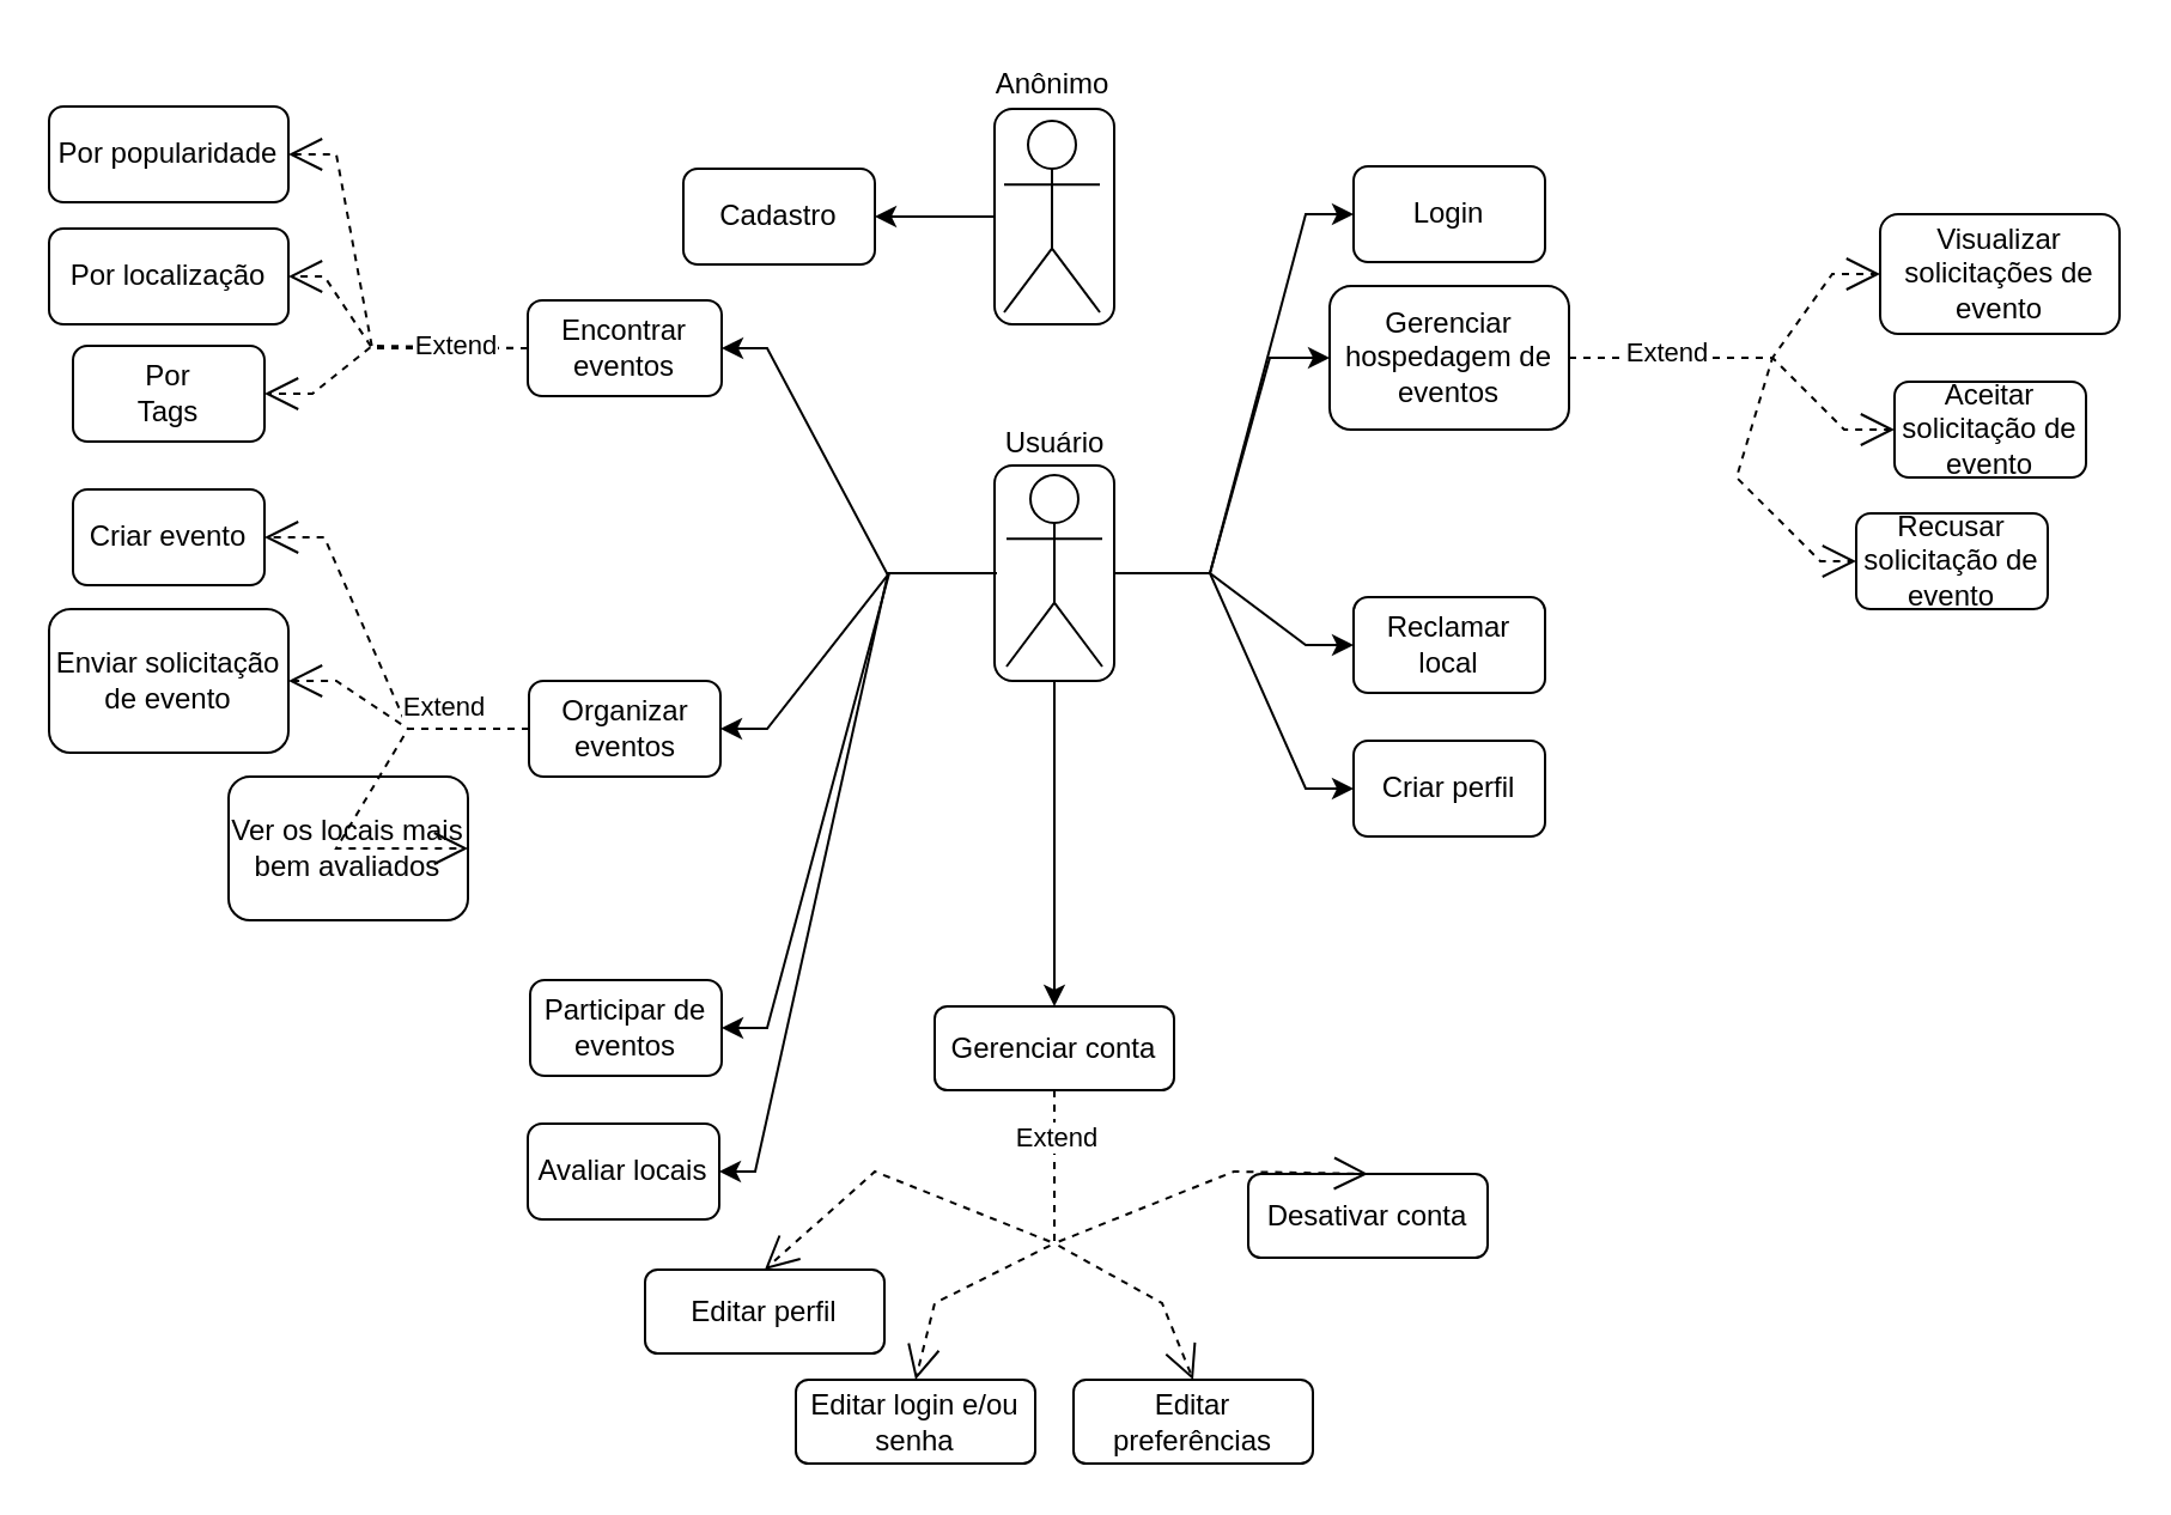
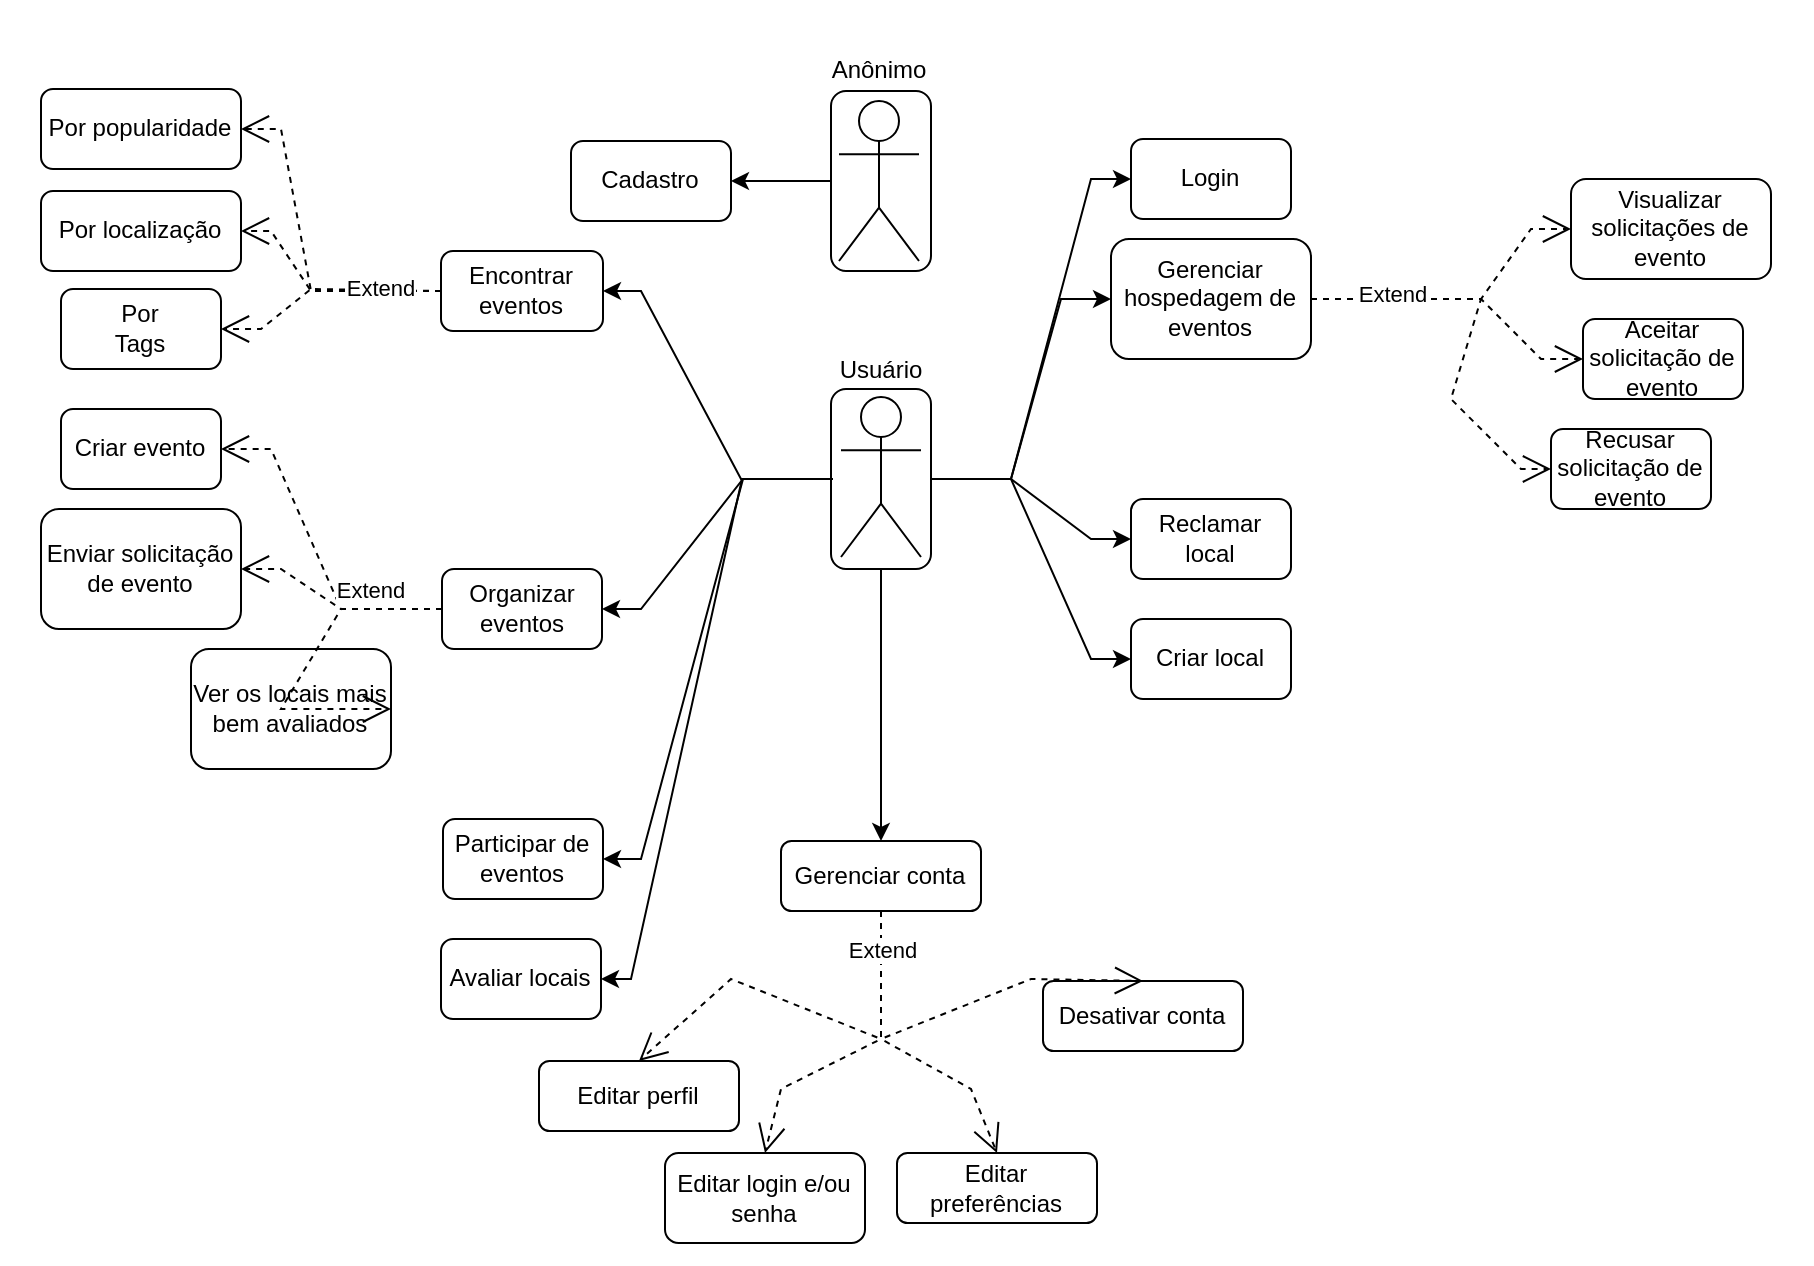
- <mxCell id="53" value="Criar perfil" style="rounded=1;whiteSpace=wrap;html=1;fillColor=none;" vertex="1" parent="1"><mxGeometry x="565" y="309" width="80" height="40" as="geometry" /></mxCell>
+ <mxCell id="53" value="Criar local" style="rounded=1;whiteSpace=wrap;html=1;fillColor=none;" vertex="1" parent="1"><mxGeometry x="565" y="309" width="80" height="40" as="geometry" /></mxCell>
- <mxCell id="29" value="Editar login e/ou senha" style="rounded=1;whiteSpace=wrap;html=1;fillColor=none;" parent="1" vertex="1"><mxGeometry x="332" y="576" width="100" height="35" as="geometry" /></mxCell>
+ <mxCell id="29" value="Editar login e/ou senha" style="rounded=1;whiteSpace=wrap;html=1;fillColor=none;" parent="1" vertex="1"><mxGeometry x="332" y="576" width="100" height="45" as="geometry" /></mxCell>
